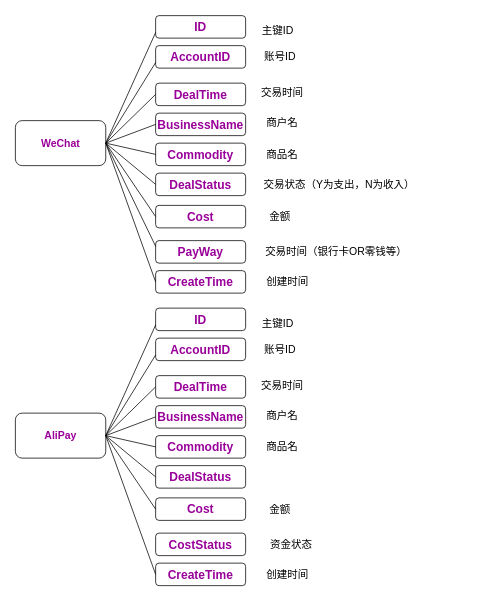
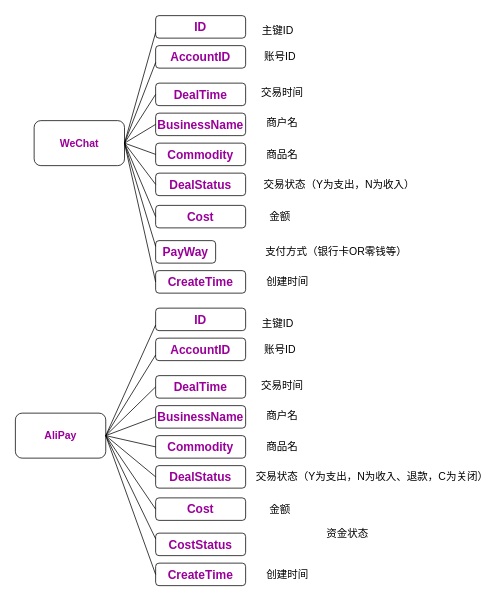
- <mxCell id="18" value="&lt;b&gt;&lt;font color=&quot;#990099&quot; style=&quot;font-size: 14px&quot;&gt;WeChat&lt;/font&gt;&lt;/b&gt;" style="rounded=1;whiteSpace=wrap;html=1;" vertex="1" parent="1"><mxGeometry x="20" y="160" width="120.5" height="60" as="geometry" /></mxCell>
+ <mxCell id="18" value="&lt;b&gt;&lt;font color=&quot;#990099&quot; style=&quot;font-size: 14px&quot;&gt;WeChat&lt;/font&gt;&lt;/b&gt;" style="rounded=1;whiteSpace=wrap;html=1;" vertex="1" parent="1"><mxGeometry x="45" y="160" width="120.5" height="60" as="geometry" /></mxCell>
- <mxCell id="14" value="&lt;font color=&quot;#990099&quot;&gt;&lt;span style=&quot;font-size: 16px&quot;&gt;&lt;b&gt;PayWay&lt;/b&gt;&lt;/span&gt;&lt;/font&gt;" style="rounded=1;whiteSpace=wrap;html=1;align=center;" vertex="1" parent="1"><mxGeometry x="207" y="320" width="120" height="30" as="geometry" /></mxCell>
+ <mxCell id="14" value="&lt;font color=&quot;#990099&quot;&gt;&lt;span style=&quot;font-size: 16px&quot;&gt;&lt;b&gt;PayWay&lt;/b&gt;&lt;/span&gt;&lt;/font&gt;" style="rounded=1;whiteSpace=wrap;html=1;align=center;" vertex="1" parent="1"><mxGeometry x="207" y="320" width="80" height="30" as="geometry" /></mxCell>
- <mxCell id="15" value="&lt;span style=&quot;font-size: 14px&quot;&gt;交易时间（银行卡OR零钱等）&lt;/span&gt;" style="text;html=1;strokeColor=none;fillColor=none;align=center;verticalAlign=middle;whiteSpace=wrap;rounded=0;" vertex="1" parent="1"><mxGeometry x="346" y="325" width="204" height="20" as="geometry" /></mxCell>
+ <mxCell id="15" value="&lt;span style=&quot;font-size: 14px&quot;&gt;支付方式（银行卡OR零钱等）&lt;/span&gt;" style="text;html=1;strokeColor=none;fillColor=none;align=center;verticalAlign=middle;whiteSpace=wrap;rounded=0;" vertex="1" parent="1"><mxGeometry x="346" y="325" width="204" height="20" as="geometry" /></mxCell>
+ <mxCell id="39" value="&lt;span style=&quot;font-size: 14px&quot;&gt;交易状态（Y为支出，N为收入、退款，C为关闭）&lt;/span&gt;" style="text;html=1;strokeColor=none;fillColor=none;align=center;verticalAlign=middle;whiteSpace=wrap;rounded=0;" vertex="1" parent="1"><mxGeometry x="340" y="625" width="310" height="20" as="geometry" /></mxCell>
+ <mxCell id="56" value="" style="endArrow=none;html=1;exitX=1;exitY=0.5;exitDx=0;exitDy=0;entryX=0;entryY=0.25;entryDx=0;entryDy=0;" edge="1" parent="1" source="46" target="42"><mxGeometry width="50" height="50" relative="1" as="geometry"><mxPoint x="150.5" y="620" as="sourcePoint" /><mxPoint x="217" y="688" as="targetPoint" /></mxGeometry></mxCell>
- <mxCell id="43" value="&lt;span style=&quot;font-size: 14px&quot;&gt;资金状态&lt;/span&gt;" style="text;html=1;strokeColor=none;fillColor=none;align=center;verticalAlign=middle;whiteSpace=wrap;rounded=0;" vertex="1" parent="1"><mxGeometry x="346" y="715" width="84" height="20" as="geometry" /></mxCell>
+ <mxCell id="43" value="&lt;span style=&quot;font-size: 14px&quot;&gt;资金状态&lt;/span&gt;" style="text;html=1;strokeColor=none;fillColor=none;align=center;verticalAlign=middle;whiteSpace=wrap;rounded=0;" vertex="1" parent="1"><mxGeometry x="421" y="700" width="84" height="20" as="geometry" /></mxCell>
